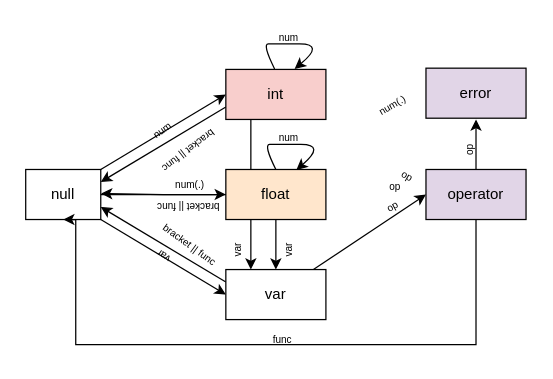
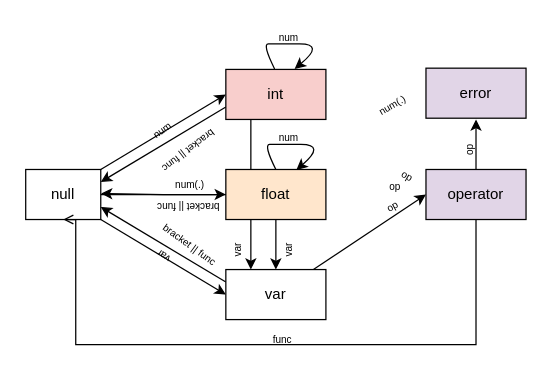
- <mxCell id="14" style="edgeStyle=orthogonalEdgeStyle;rounded=0;orthogonalLoop=1;jettySize=auto;html=1;entryX=0.5;entryY=1;entryDx=0;entryDy=0;" edge="1" parent="1" source="16" target="5"><mxGeometry relative="1" as="geometry"><Array as="points"><mxPoint x="380" y="275" /><mxPoint x="60" y="275" /></Array></mxGeometry></mxCell>
+ <mxCell id="14" style="edgeStyle=orthogonalEdgeStyle;rounded=0;orthogonalLoop=1;jettySize=auto;html=1;entryX=0.5;entryY=1;entryDx=0;entryDy=0;endArrow=open;" edge="1" parent="1" source="16" target="5"><mxGeometry relative="1" as="geometry"><Array as="points"><mxPoint x="380" y="275" /><mxPoint x="60" y="275" /></Array></mxGeometry></mxCell>
